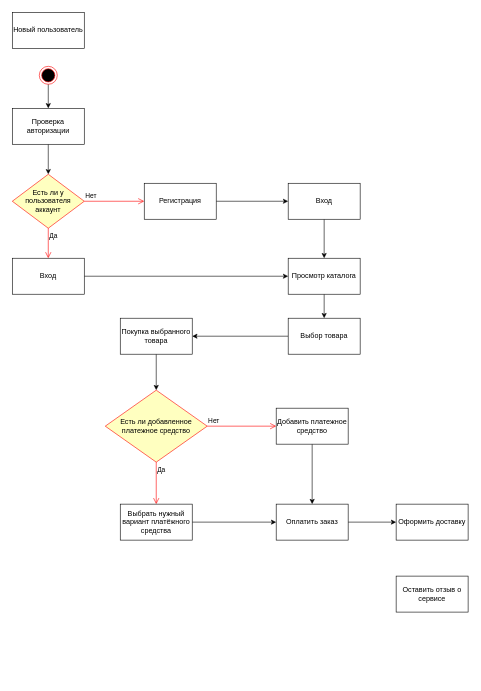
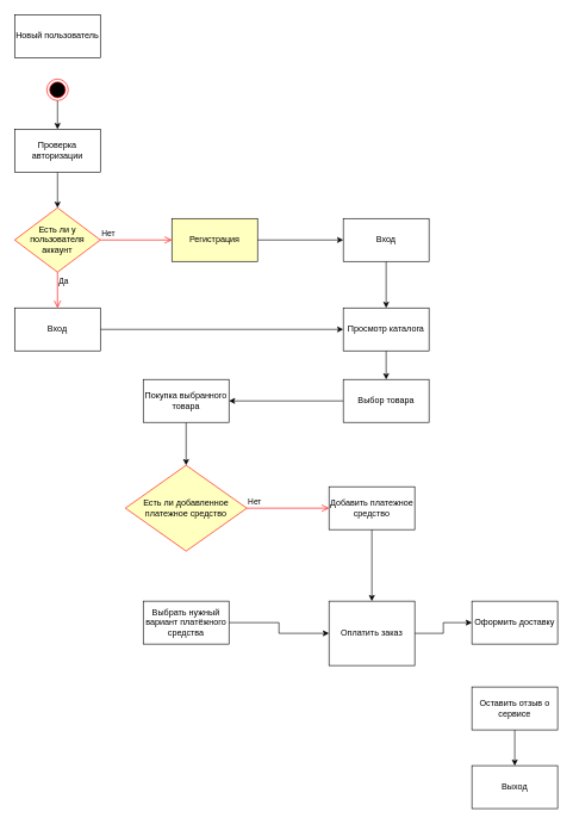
- <mxCell id="11" value="Регистрация" style="rounded=0;whiteSpace=wrap;html=1;" vertex="1" parent="1"><mxGeometry x="240" y="305" width="120" height="60" as="geometry" /></mxCell>
+ <mxCell id="11" value="Регистрация" style="rounded=0;whiteSpace=wrap;html=1;fillColor=#ffffc0;" vertex="1" parent="1"><mxGeometry x="240" y="305" width="120" height="60" as="geometry" /></mxCell>
- <mxCell id="24" value="Да" style="edgeStyle=orthogonalEdgeStyle;html=1;align=left;verticalAlign=top;endArrow=open;endSize=8;strokeColor=#ff0000;rounded=0;entryX=0.5;entryY=0;entryDx=0;entryDy=0;" edge="1" source="22" parent="1" target="28"><mxGeometry x="-1" relative="1" as="geometry"><mxPoint x="1040" y="730" as="targetPoint" /></mxGeometry></mxCell>
- <mxCell id="30" value="Оплатить заказ" style="rounded=0;whiteSpace=wrap;html=1;" vertex="1" parent="1"><mxGeometry x="460" y="840" width="120" height="60" as="geometry" /></mxCell>
+ <mxCell id="30" value="Оплатить заказ" style="rounded=0;whiteSpace=wrap;html=1;" vertex="1" parent="1"><mxGeometry x="460" y="840" width="120" height="90" as="geometry" /></mxCell>
+ <mxCell id="32" style="edgeStyle=orthogonalEdgeStyle;rounded=0;orthogonalLoop=1;jettySize=auto;html=1;exitX=0.5;exitY=1;exitDx=0;exitDy=0;entryX=0.5;entryY=0;entryDx=0;entryDy=0;" edge="1" parent="1" source="33" target="34"><mxGeometry relative="1" as="geometry" /></mxCell>
+ <mxCell id="34" value="Выход" style="rounded=0;whiteSpace=wrap;html=1;" vertex="1" parent="1"><mxGeometry x="660" y="1070" width="120" height="60" as="geometry" /></mxCell>
